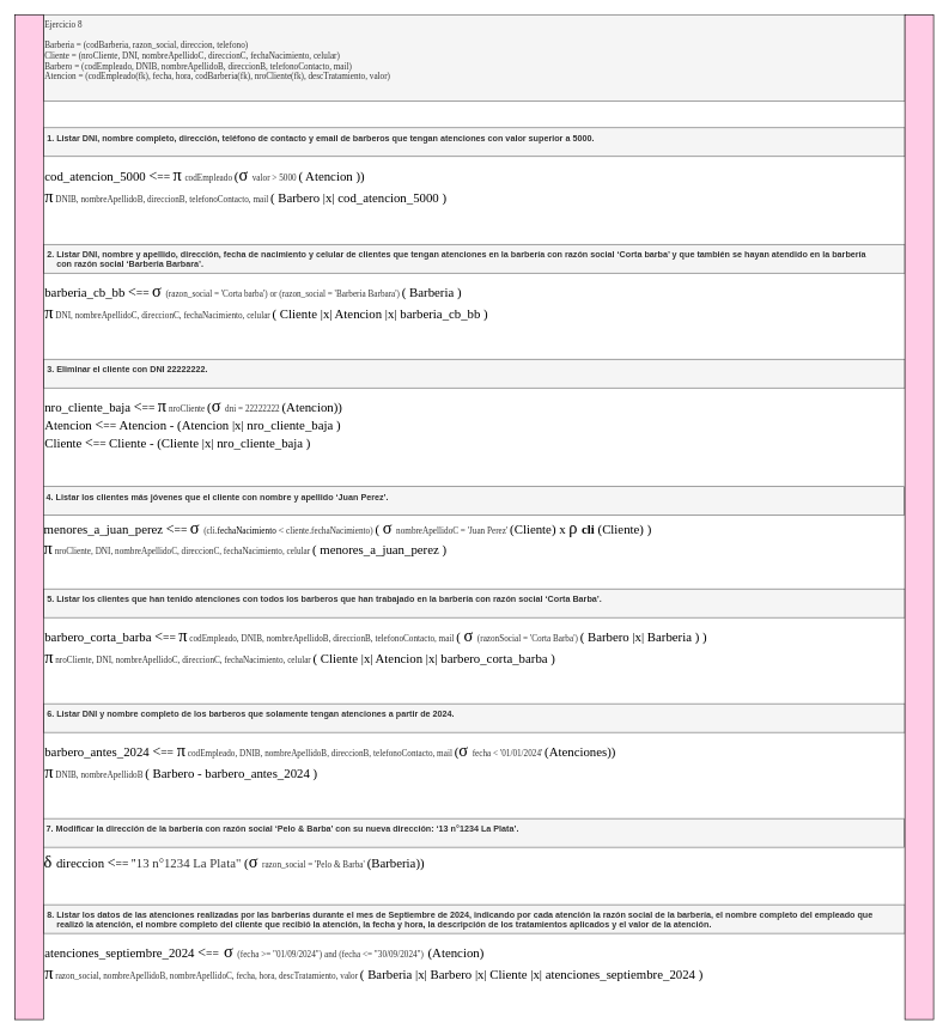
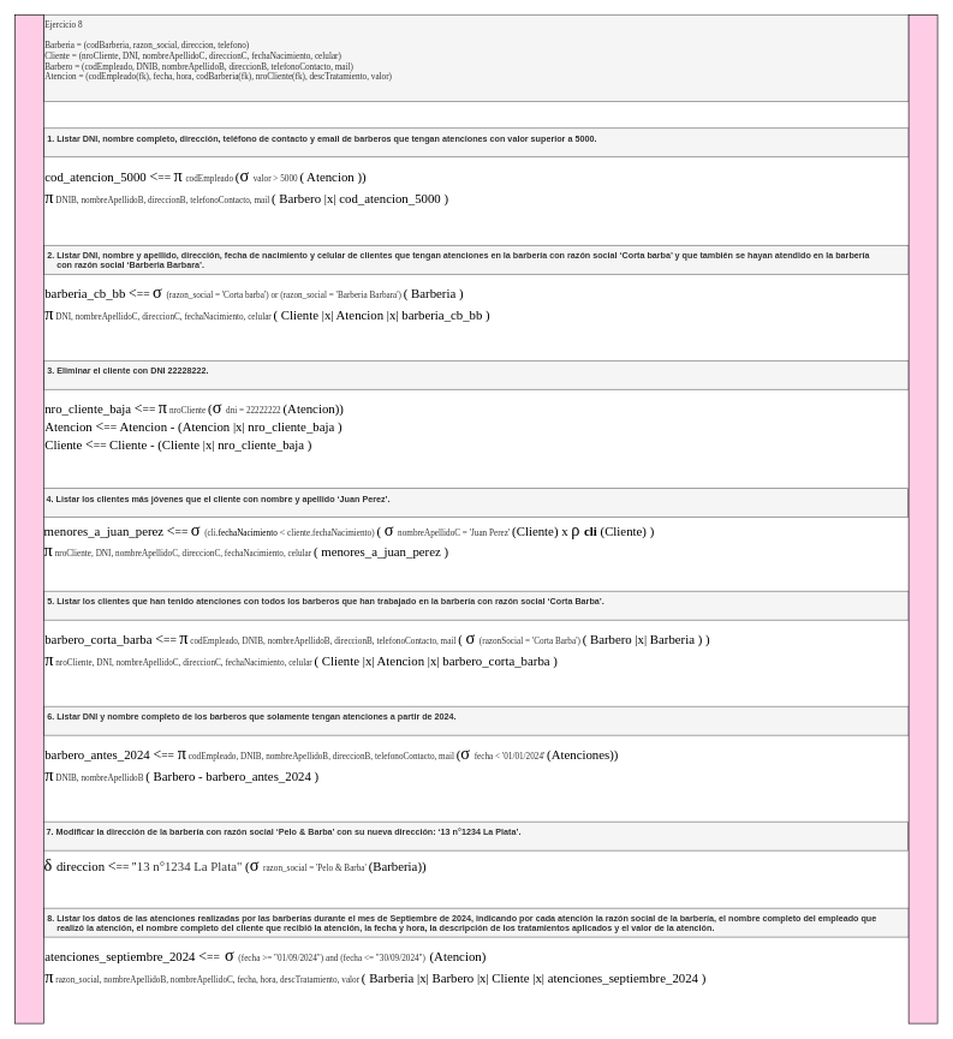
- <mxCell id="4" value="&lt;b&gt;&amp;nbsp;3. Eliminar el cliente con DNI 22222222.&lt;/b&gt;" style="text;whiteSpace=wrap;html=1;fillColor=#f5f5f5;fontColor=#333333;strokeColor=#666666;" vertex="1" parent="1"><mxGeometry x="60" y="500" width="1200" height="40" as="geometry" /></mxCell>
+ <mxCell id="4" value="&lt;b&gt;&amp;nbsp;3. Eliminar el cliente con DNI 22228222.&lt;/b&gt;" style="text;whiteSpace=wrap;html=1;fillColor=#f5f5f5;fontColor=#333333;strokeColor=#666666;" vertex="1" parent="1"><mxGeometry x="60" y="500" width="1200" height="40" as="geometry" /></mxCell>
